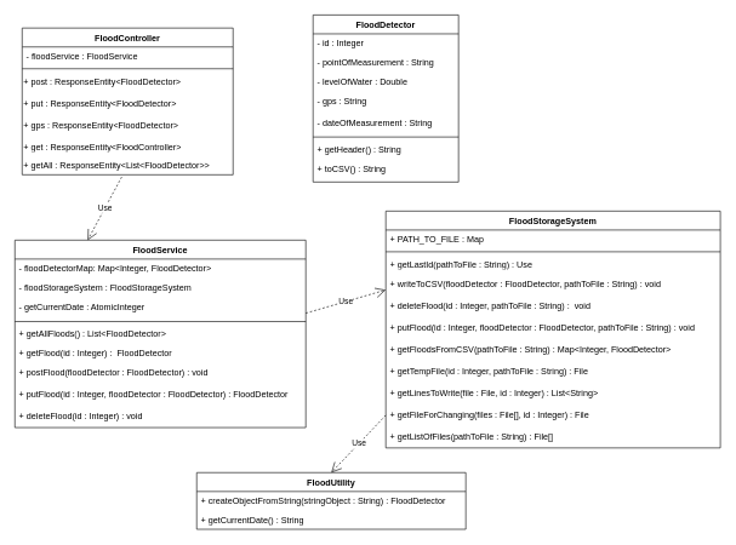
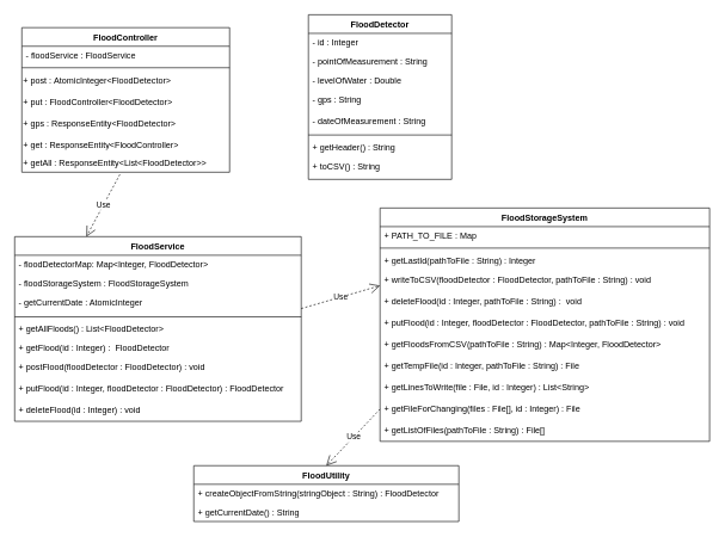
- <mxCell id="24" value="+ post :&amp;nbsp;ResponseEntity&amp;lt;FloodDetector&amp;gt;" style="text;strokeColor=none;fillColor=none;align=left;verticalAlign=top;whiteSpace=wrap;rounded=0;fontColor=default;labelBackgroundColor=none;html=1;" parent="21" vertex="1"><mxGeometry y="60" width="290" height="30" as="geometry" /></mxCell>
+ <mxCell id="24" value="+ post :&amp;nbsp;AtomicInteger&amp;lt;FloodDetector&amp;gt;" style="text;strokeColor=none;fillColor=none;align=left;verticalAlign=top;whiteSpace=wrap;rounded=0;fontColor=default;labelBackgroundColor=none;html=1;" parent="21" vertex="1"><mxGeometry y="60" width="290" height="30" as="geometry" /></mxCell>
- <mxCell id="25" value="+ put :&amp;nbsp;ResponseEntity&amp;lt;FloodDetector&amp;gt;" style="text;strokeColor=none;fillColor=none;align=left;verticalAlign=middle;whiteSpace=wrap;rounded=0;labelBackgroundColor=none;fontColor=default;html=1;" parent="21" vertex="1"><mxGeometry y="90" width="290" height="30" as="geometry" /></mxCell>
+ <mxCell id="25" value="+ put :&amp;nbsp;FloodController&amp;lt;FloodDetector&amp;gt;" style="text;strokeColor=none;fillColor=none;align=left;verticalAlign=middle;whiteSpace=wrap;rounded=0;labelBackgroundColor=none;fontColor=default;html=1;" parent="21" vertex="1"><mxGeometry y="90" width="290" height="30" as="geometry" /></mxCell>
- <mxCell id="33" value="+ getLastId(pathToFile : String) : Use" style="text;strokeColor=none;fillColor=none;align=left;verticalAlign=top;spacingLeft=4;spacingRight=4;overflow=hidden;rotatable=0;points=[[0,0.5],[1,0.5]];portConstraint=eastwest;whiteSpace=wrap;html=1;" parent="30" vertex="1"><mxGeometry y="60" width="460" height="26" as="geometry" /></mxCell>
+ <mxCell id="33" value="+ getLastId(pathToFile : String) : Integer" style="text;strokeColor=none;fillColor=none;align=left;verticalAlign=top;spacingLeft=4;spacingRight=4;overflow=hidden;rotatable=0;points=[[0,0.5],[1,0.5]];portConstraint=eastwest;whiteSpace=wrap;html=1;" parent="30" vertex="1"><mxGeometry y="60" width="460" height="26" as="geometry" /></mxCell>
